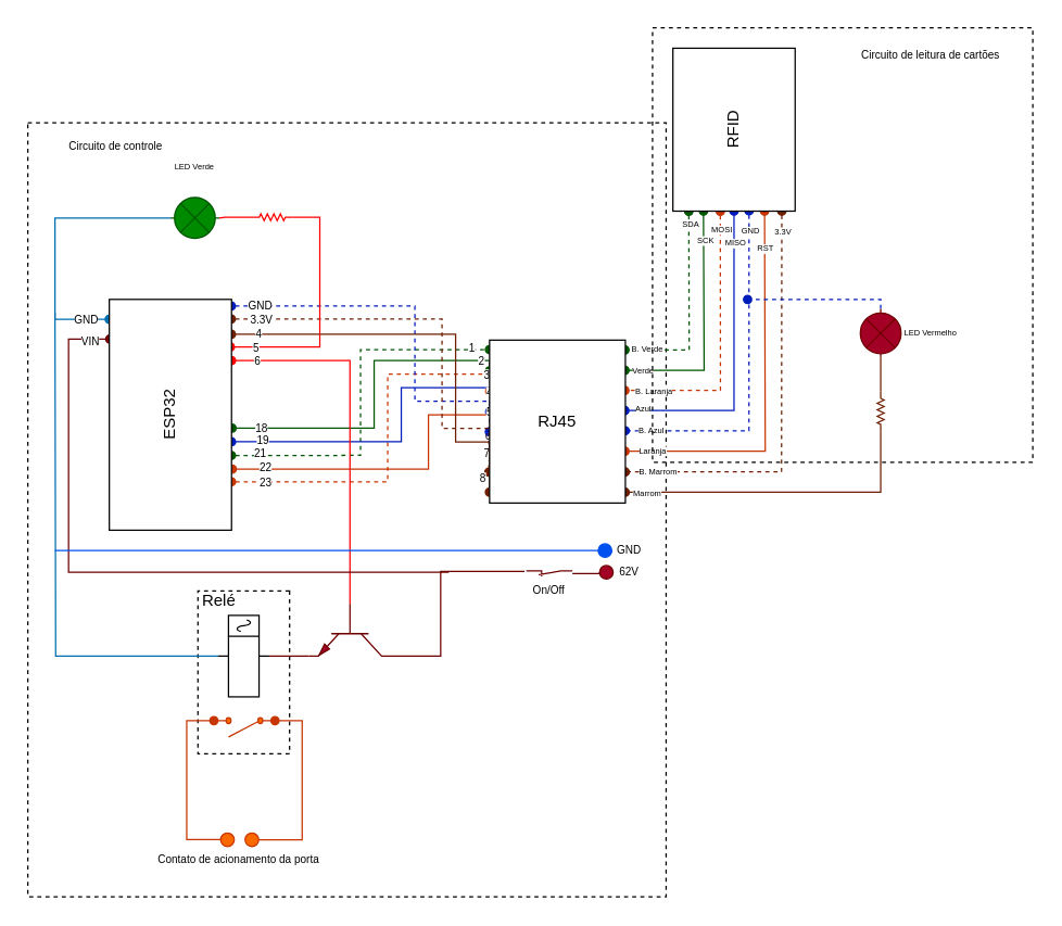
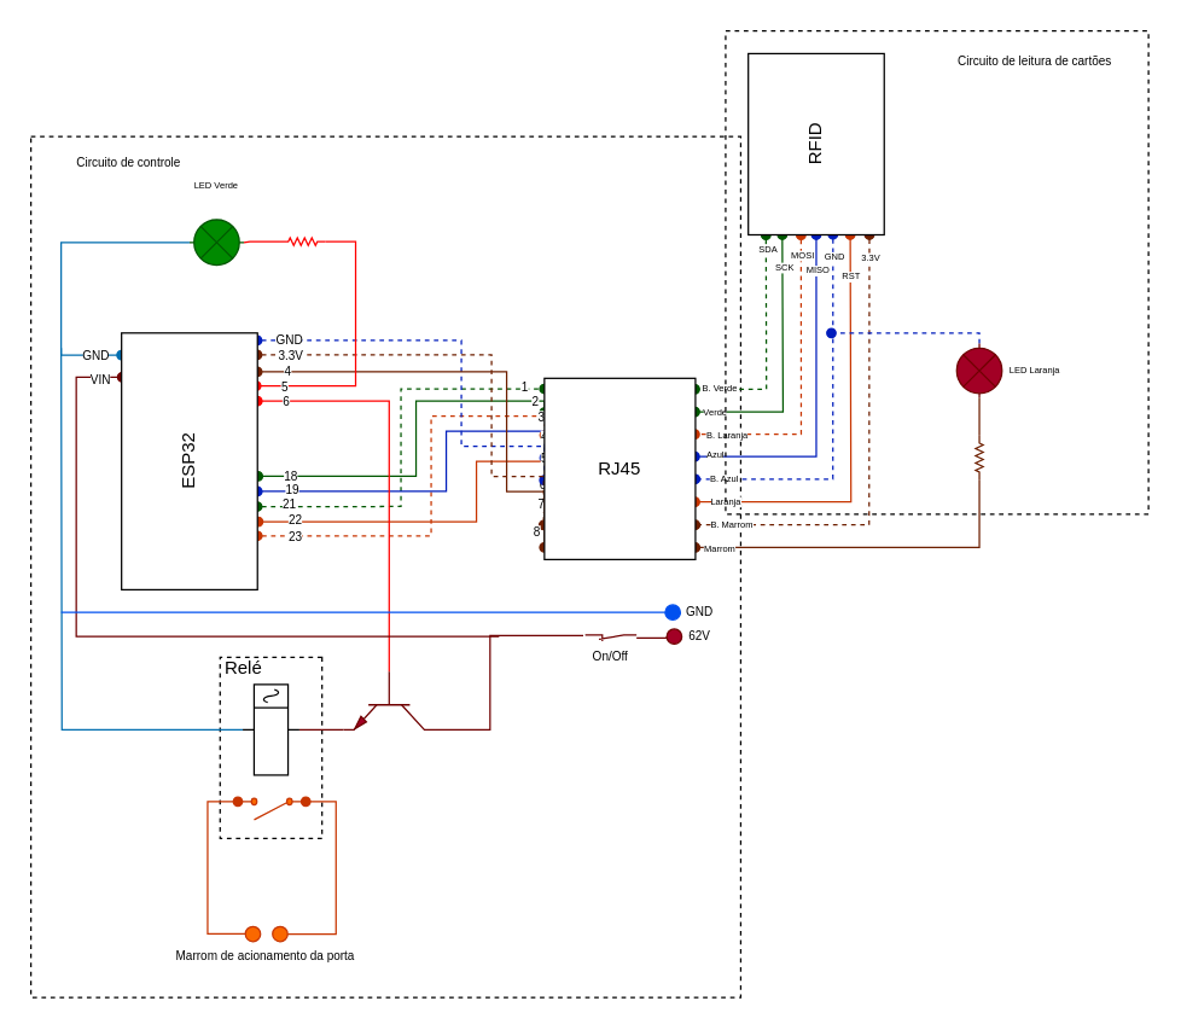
- <mxCell id="73" value="LED Vermelho" style="text;html=1;strokeColor=none;fillColor=none;align=center;verticalAlign=middle;whiteSpace=wrap;rounded=0;fontSize=6;" parent="71" vertex="1"><mxGeometry x="25" y="8" width="54" height="20" as="geometry" /></mxCell>
+ <mxCell id="73" value="LED Laranja" style="text;html=1;strokeColor=none;fillColor=none;align=center;verticalAlign=middle;whiteSpace=wrap;rounded=0;fontSize=6;" parent="71" vertex="1"><mxGeometry x="25" y="8" width="54" height="20" as="geometry" /></mxCell>
- <mxCell id="89" value="Contato de acionamento da porta" style="text;html=1;strokeColor=none;fillColor=none;align=center;verticalAlign=middle;whiteSpace=wrap;rounded=0;fontSize=8;" vertex="1" parent="1"><mxGeometry x="112.5" y="623" width="125" height="20" as="geometry" /></mxCell>
+ <mxCell id="89" value="Marrom de acionamento da porta" style="text;html=1;strokeColor=none;fillColor=none;align=center;verticalAlign=middle;whiteSpace=wrap;rounded=0;fontSize=8;" vertex="1" parent="1"><mxGeometry x="112.5" y="623" width="125" height="20" as="geometry" /></mxCell>
